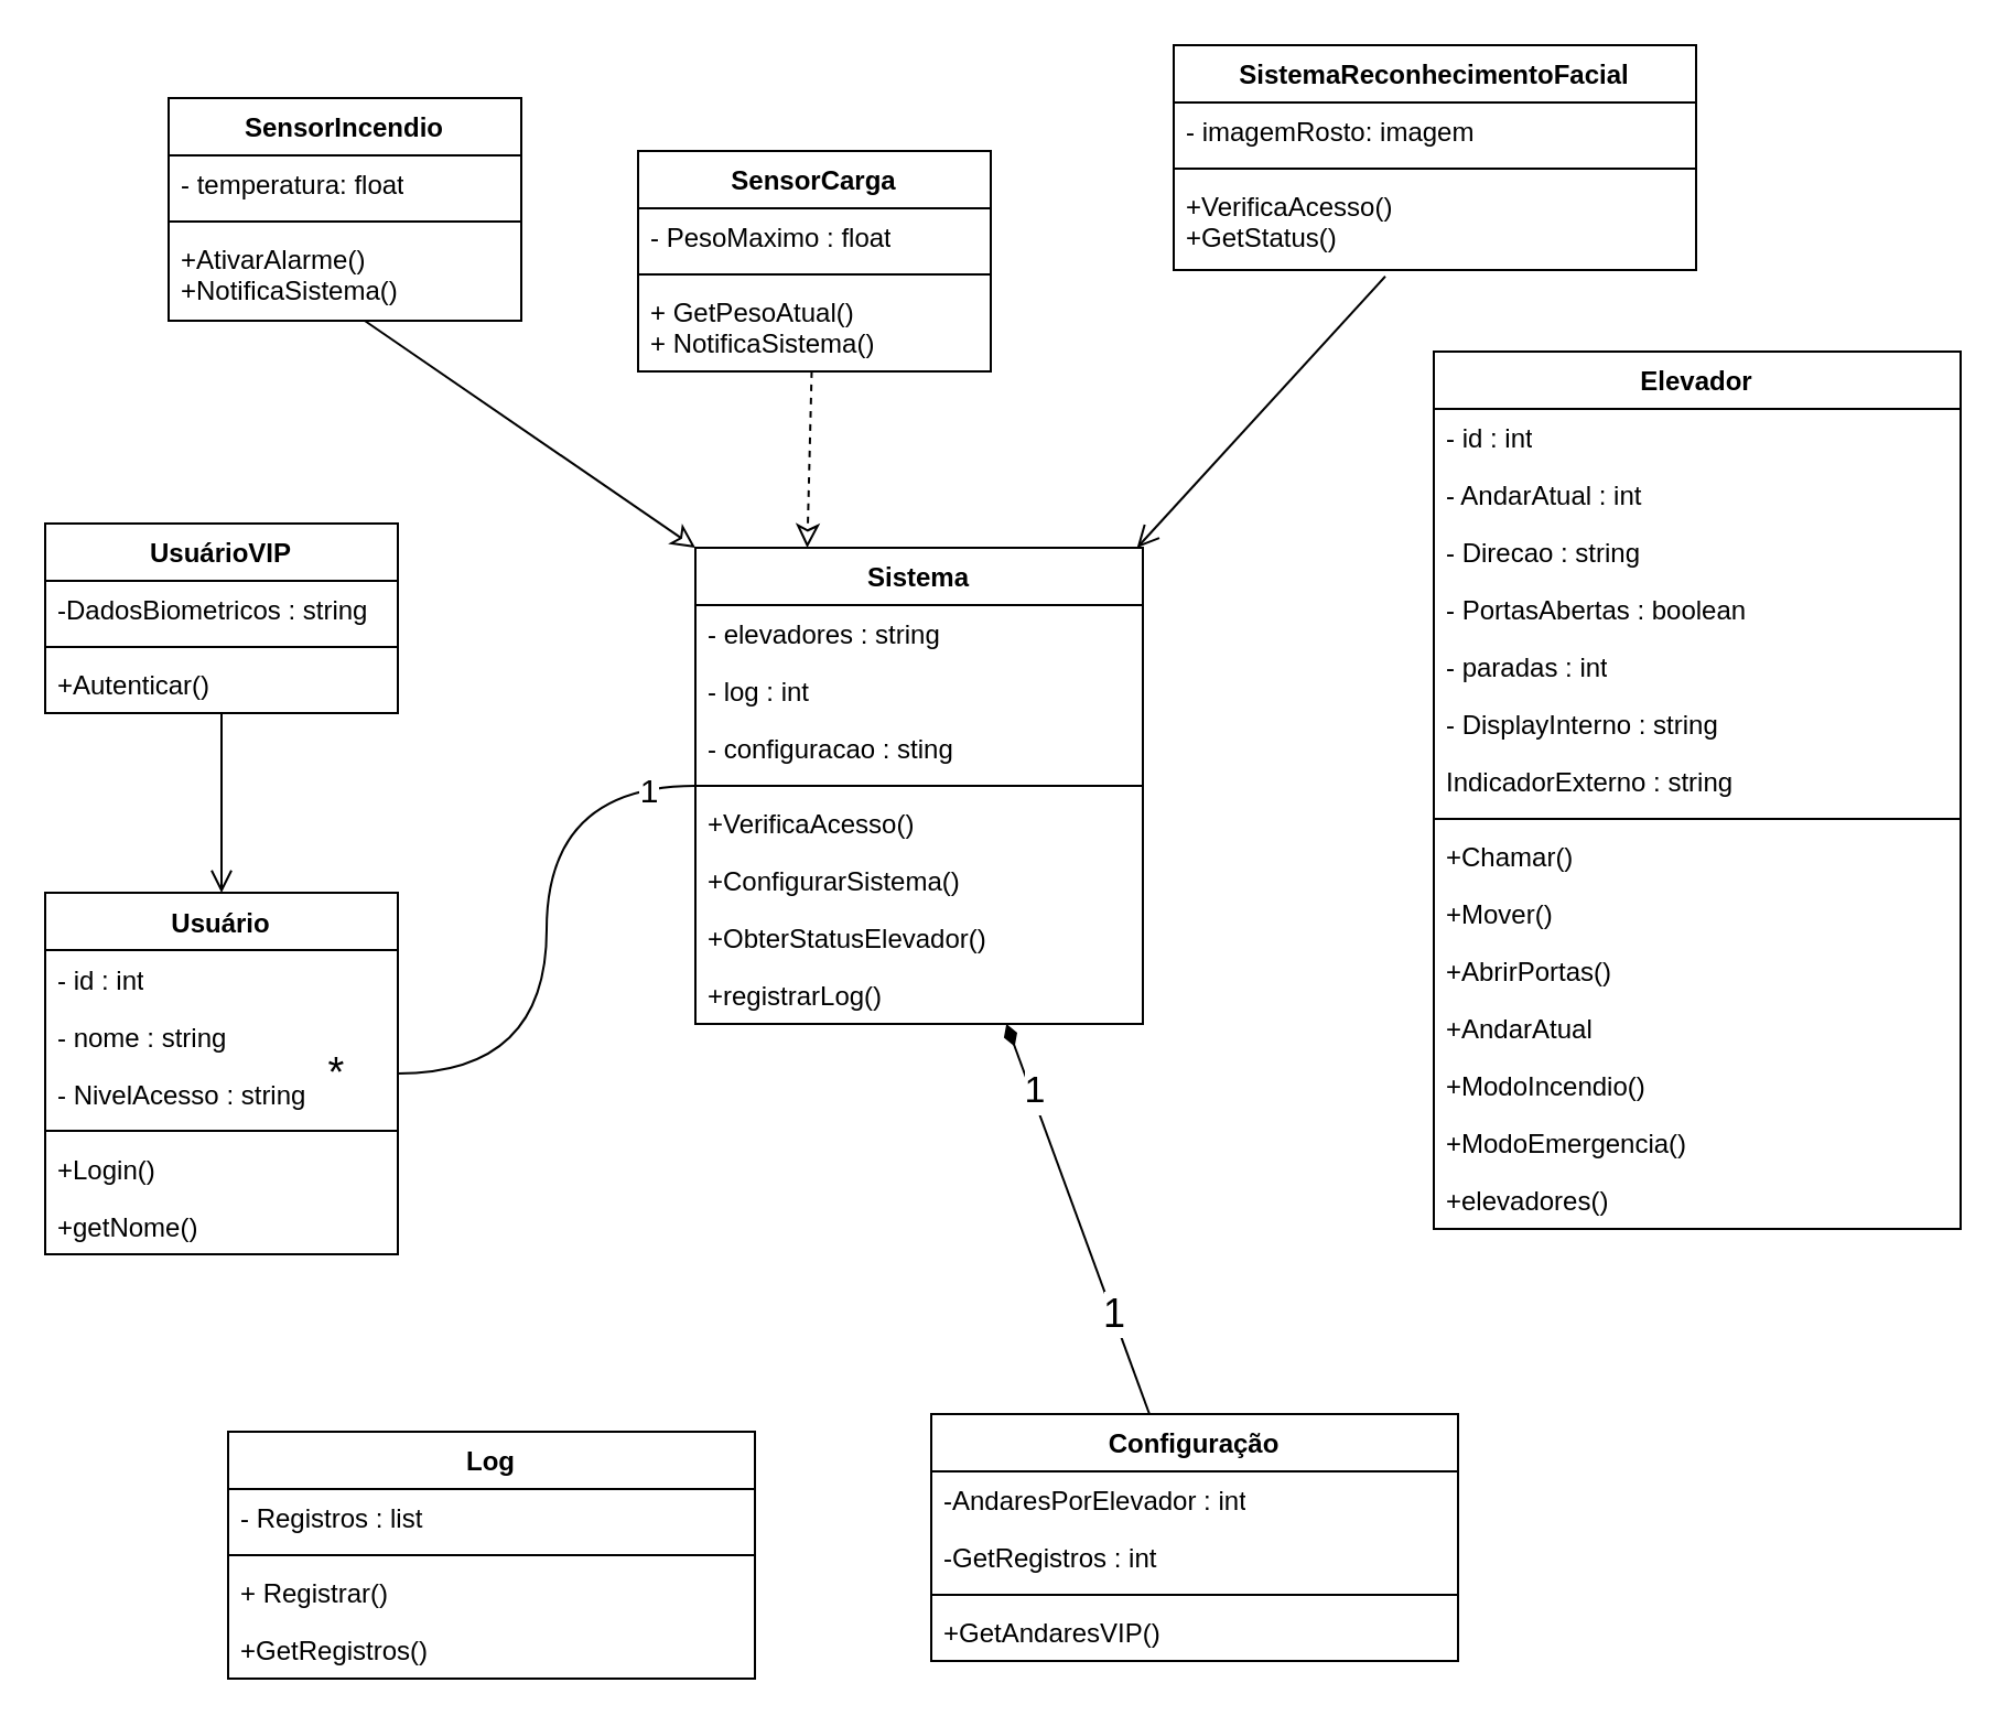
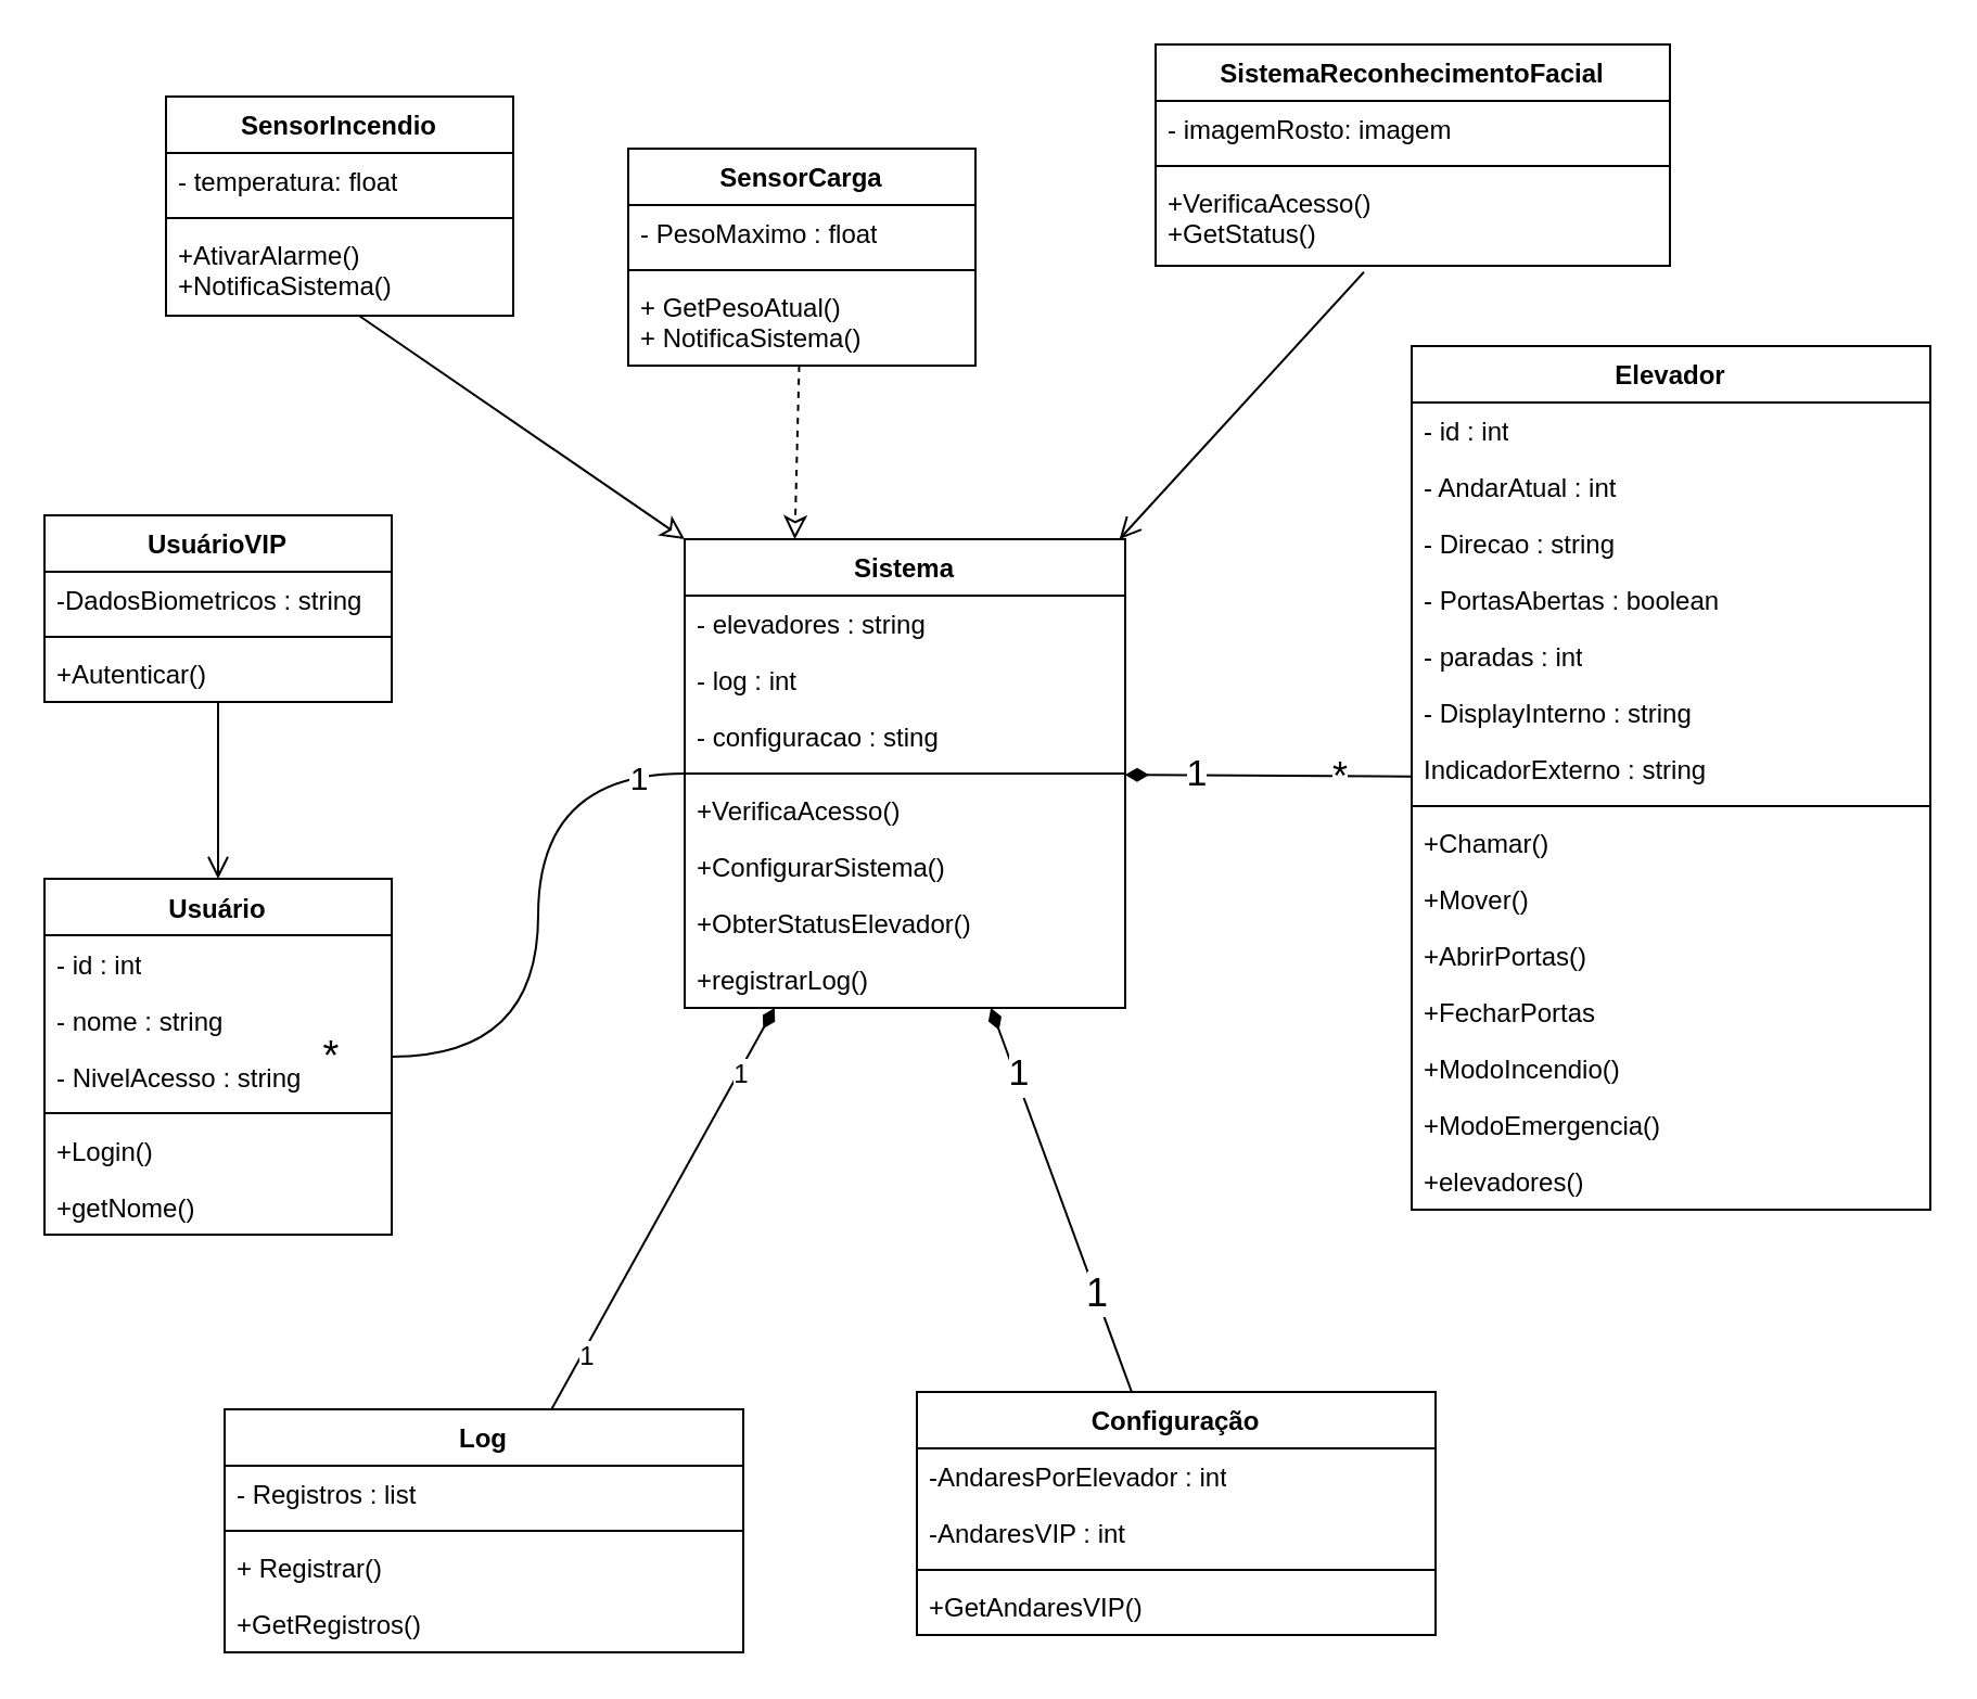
+ <mxCell id="30" style="edgeStyle=none;curved=1;rounded=0;orthogonalLoop=1;jettySize=auto;html=1;fontSize=12;startSize=8;endSize=8;endArrow=diamondThin;endFill=1;" parent="1" source="33" target="2" edge="1"><mxGeometry relative="1" as="geometry" /></mxCell>
+ <mxCell id="31" value="&lt;font style=&quot;font-size: 17px;&quot;&gt;1&lt;/font&gt;" style="edgeLabel;html=1;align=center;verticalAlign=middle;resizable=0;points=[];fontSize=12;" parent="30" vertex="1" connectable="0"><mxGeometry x="0.659" y="-1" relative="1" as="geometry"><mxPoint x="9" y="1" as="offset" /></mxGeometry></mxCell>
+ <mxCell id="32" value="&lt;font style=&quot;font-size: 18px;&quot;&gt;*&lt;/font&gt;" style="edgeLabel;html=1;align=center;verticalAlign=middle;resizable=0;points=[];fontSize=12;" parent="30" vertex="1" connectable="0"><mxGeometry x="-0.489" relative="1" as="geometry"><mxPoint as="offset" /></mxGeometry></mxCell>
- <mxCell id="45" value="+AndarAtual" style="text;strokeColor=none;fillColor=none;align=left;verticalAlign=top;spacingLeft=4;spacingRight=4;overflow=hidden;rotatable=0;points=[[0,0.5],[1,0.5]];portConstraint=eastwest;whiteSpace=wrap;html=1;" parent="33" vertex="1"><mxGeometry y="294" width="239" height="26" as="geometry" /></mxCell>
+ <mxCell id="45" value="+FecharPortas" style="text;strokeColor=none;fillColor=none;align=left;verticalAlign=top;spacingLeft=4;spacingRight=4;overflow=hidden;rotatable=0;points=[[0,0.5],[1,0.5]];portConstraint=eastwest;whiteSpace=wrap;html=1;" parent="33" vertex="1"><mxGeometry y="294" width="239" height="26" as="geometry" /></mxCell>
+ <mxCell id="55" style="edgeStyle=none;curved=1;rounded=0;orthogonalLoop=1;jettySize=auto;html=1;fontSize=12;startSize=8;endSize=8;endArrow=diamondThin;endFill=1;" parent="1" source="58" target="2" edge="1"><mxGeometry relative="1" as="geometry" /></mxCell>
+ <mxCell id="56" value="1" style="edgeLabel;html=1;align=center;verticalAlign=middle;resizable=0;points=[];fontSize=12;" parent="55" vertex="1" connectable="0"><mxGeometry x="0.677" y="-1" relative="1" as="geometry"><mxPoint as="offset" /></mxGeometry></mxCell>
+ <mxCell id="57" value="1" style="edgeLabel;html=1;align=center;verticalAlign=middle;resizable=0;points=[];fontSize=12;" parent="55" vertex="1" connectable="0"><mxGeometry x="-0.729" y="-2" relative="1" as="geometry"><mxPoint as="offset" /></mxGeometry></mxCell>
- <mxCell id="52" value="-GetRegistros : int" style="text;strokeColor=none;fillColor=none;align=left;verticalAlign=top;spacingLeft=4;spacingRight=4;overflow=hidden;rotatable=0;points=[[0,0.5],[1,0.5]];portConstraint=eastwest;whiteSpace=wrap;html=1;" parent="50" vertex="1"><mxGeometry y="52" width="239" height="26" as="geometry" /></mxCell>
+ <mxCell id="52" value="-AndaresVIP : int" style="text;strokeColor=none;fillColor=none;align=left;verticalAlign=top;spacingLeft=4;spacingRight=4;overflow=hidden;rotatable=0;points=[[0,0.5],[1,0.5]];portConstraint=eastwest;whiteSpace=wrap;html=1;" parent="50" vertex="1"><mxGeometry y="52" width="239" height="26" as="geometry" /></mxCell>
